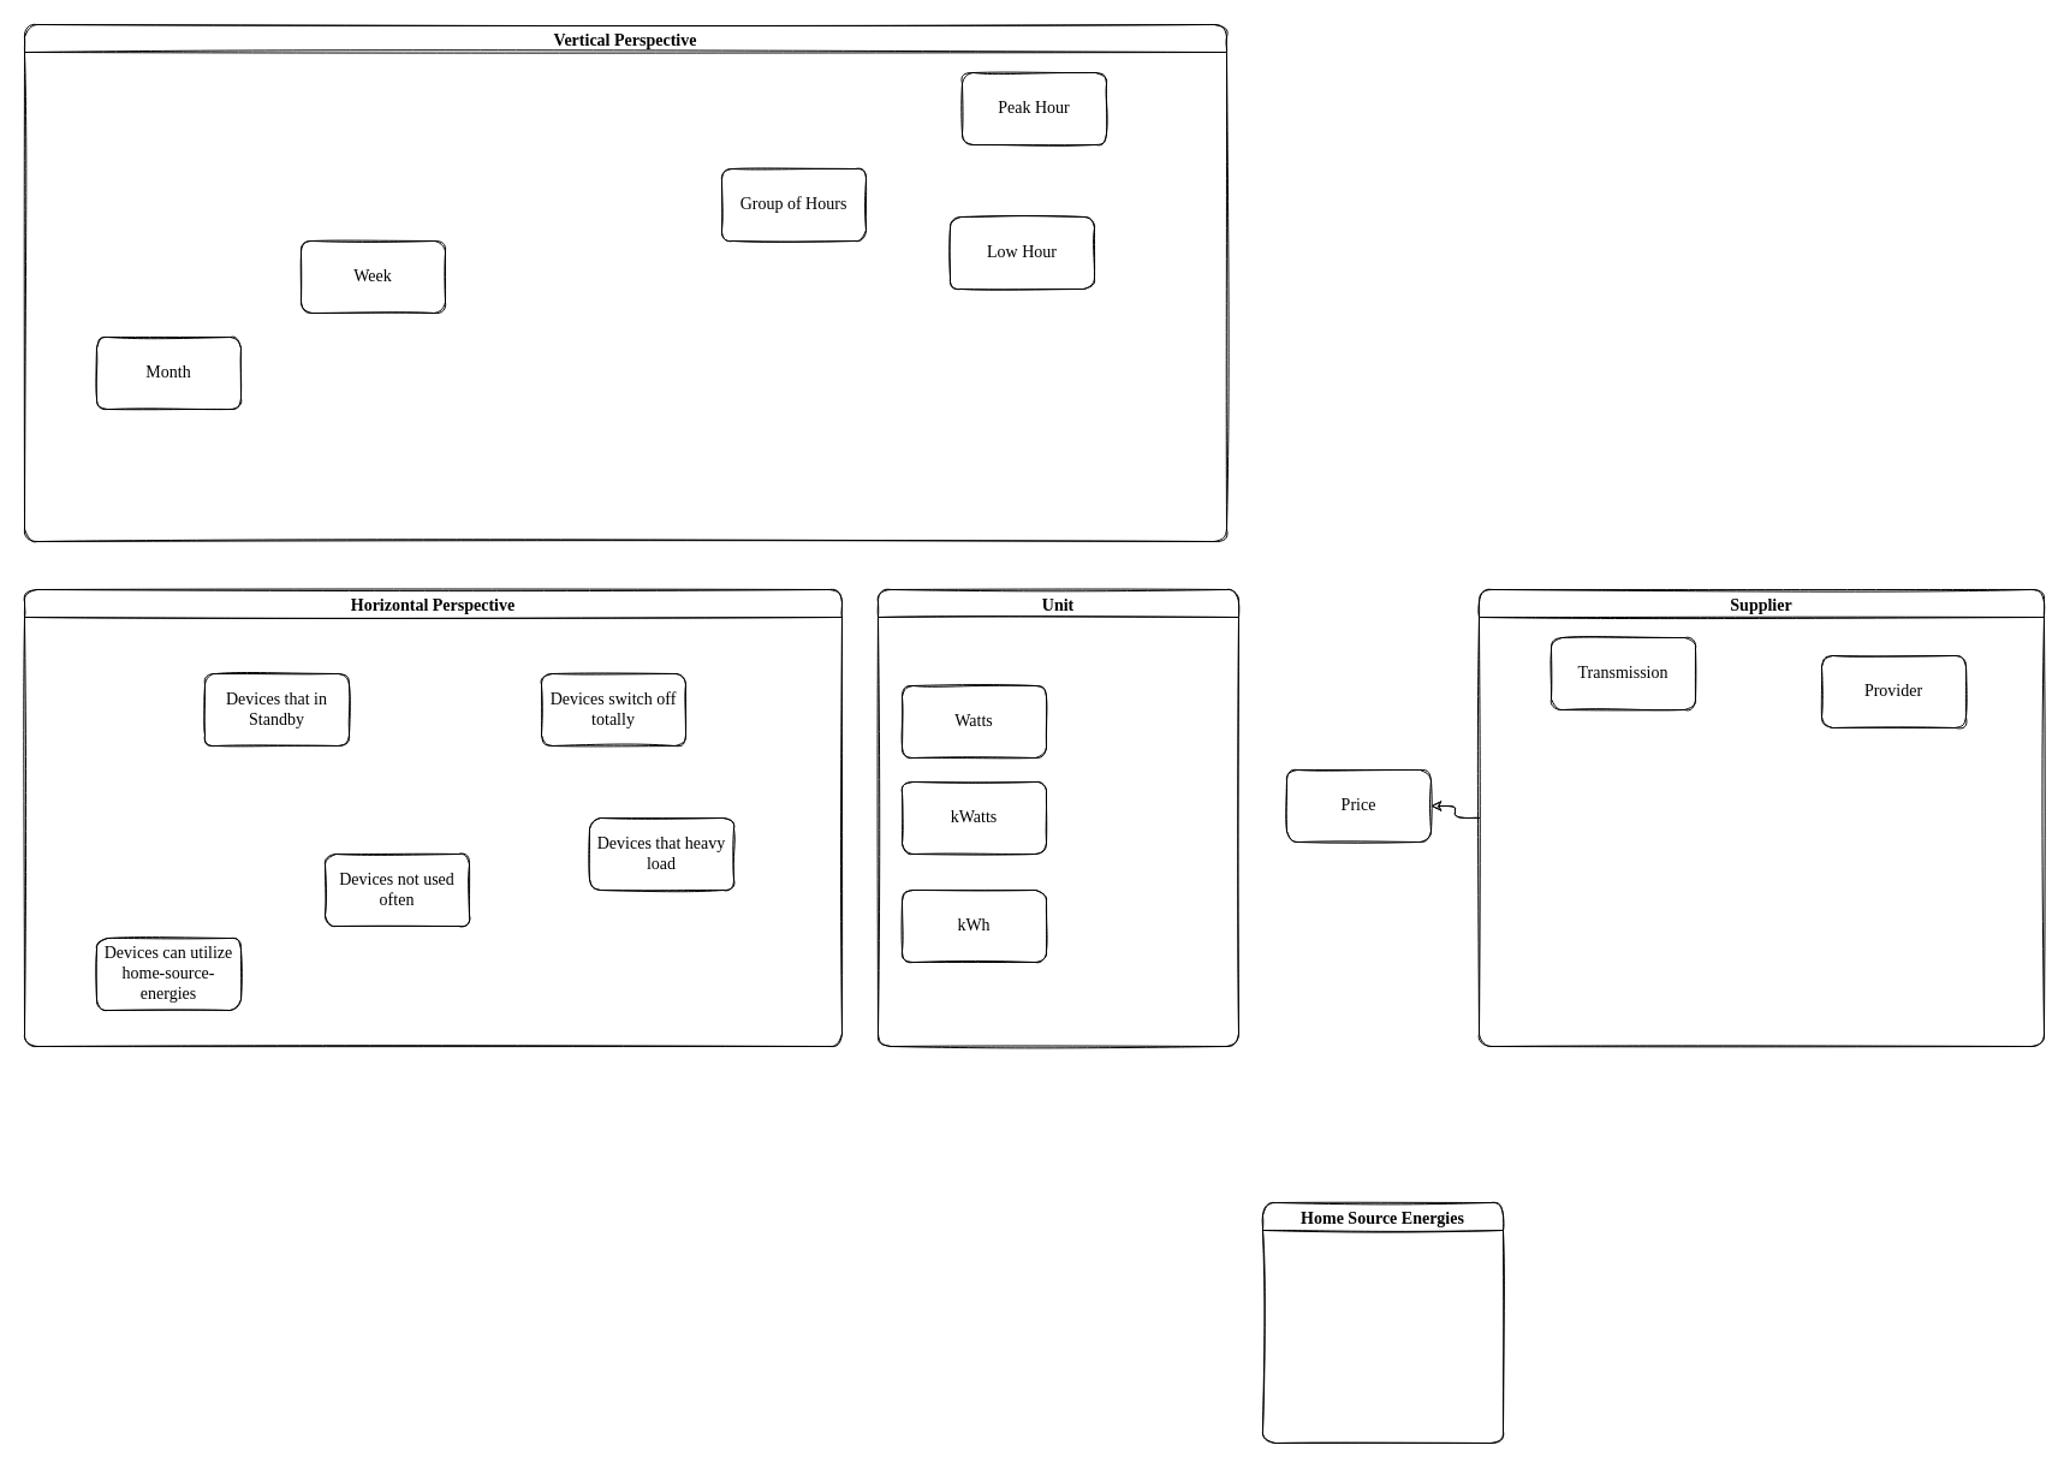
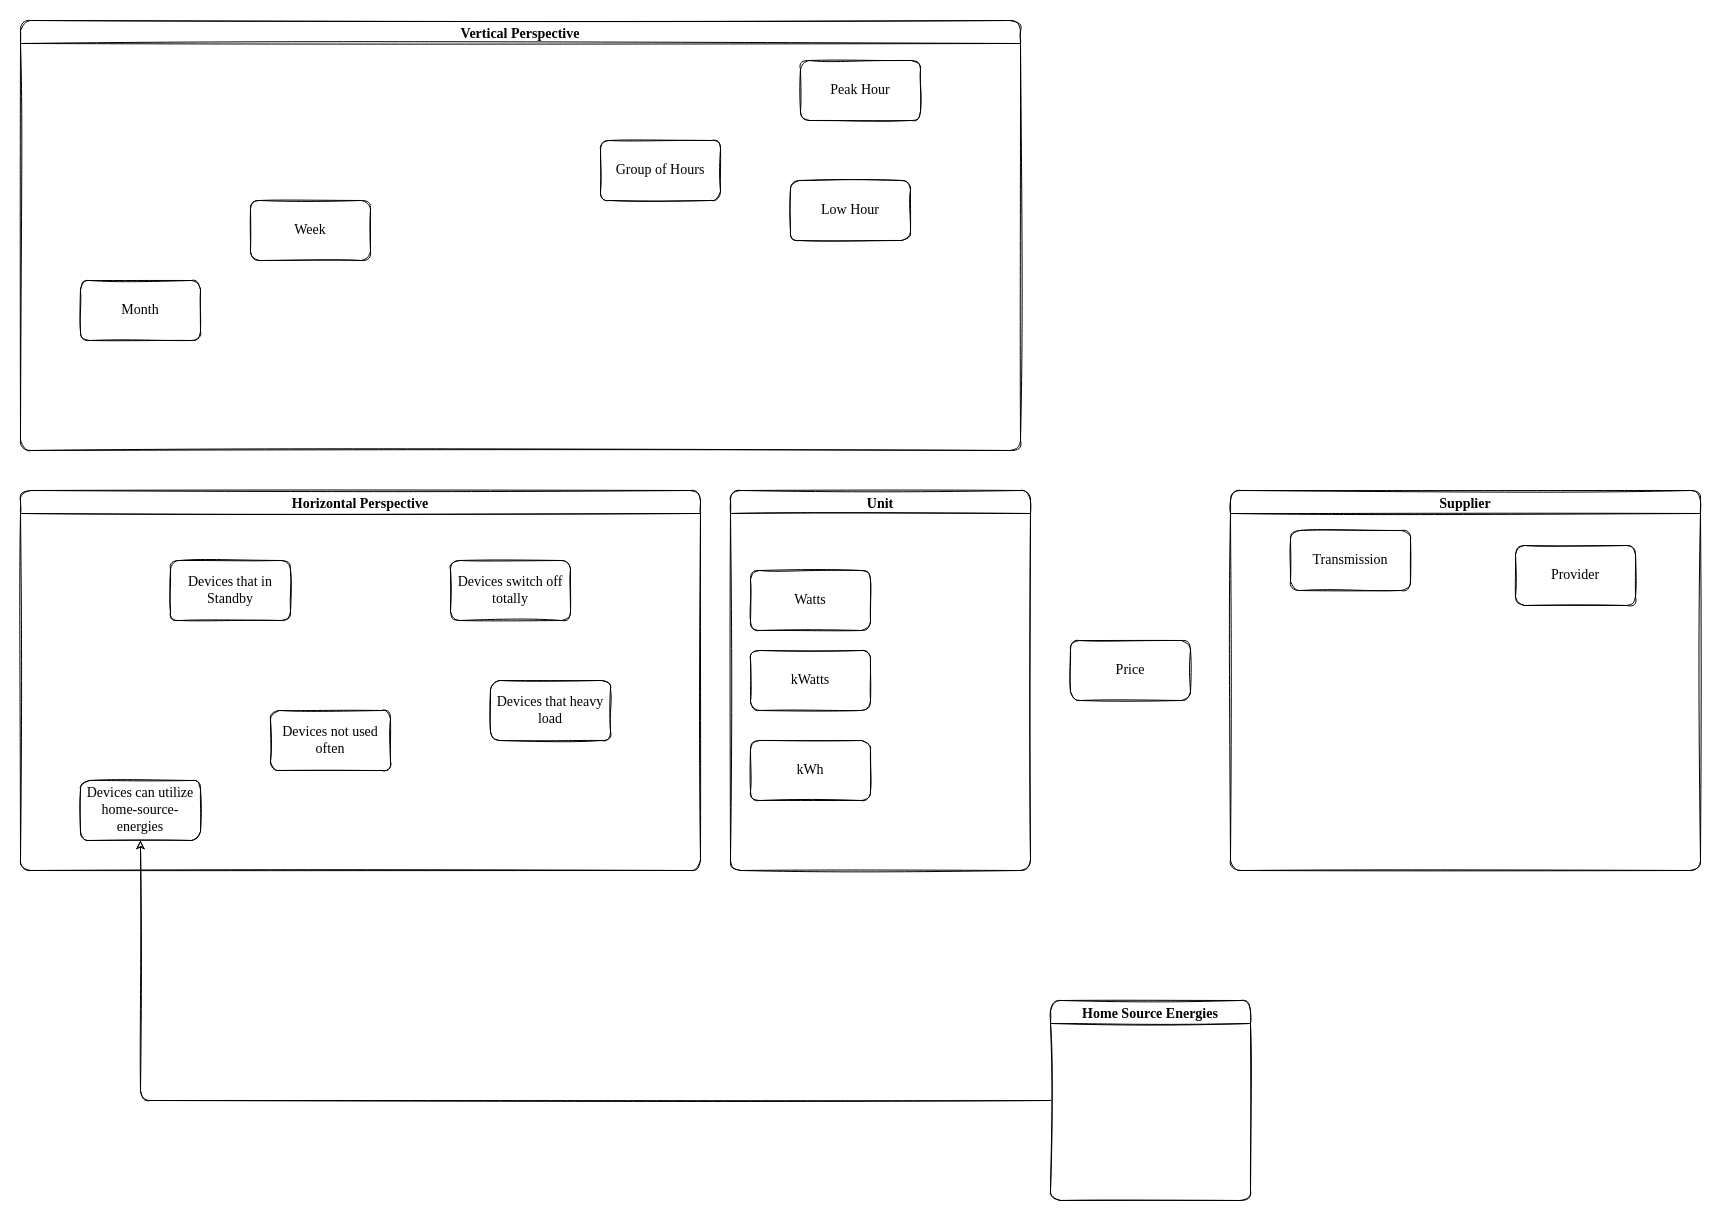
- <mxCell id="18" style="edgeStyle=orthogonalEdgeStyle;rounded=1;orthogonalLoop=1;jettySize=auto;html=1;entryX=1;entryY=0.5;entryDx=0;entryDy=0;fontFamily=Comic Sans MS;fontSize=14;sketch=1;" edge="1" parent="1" source="19" target="22"><mxGeometry relative="1" as="geometry" /></mxCell>
+ <mxCell id="23" style="edgeStyle=orthogonalEdgeStyle;rounded=1;sketch=1;orthogonalLoop=1;jettySize=auto;html=1;fontFamily=Comic Sans MS;fontSize=14;entryX=0.5;entryY=1;entryDx=0;entryDy=0;" edge="1" parent="1" source="24" target="13"><mxGeometry relative="1" as="geometry"><mxPoint x="290" y="1050" as="targetPoint" /></mxGeometry></mxCell>
